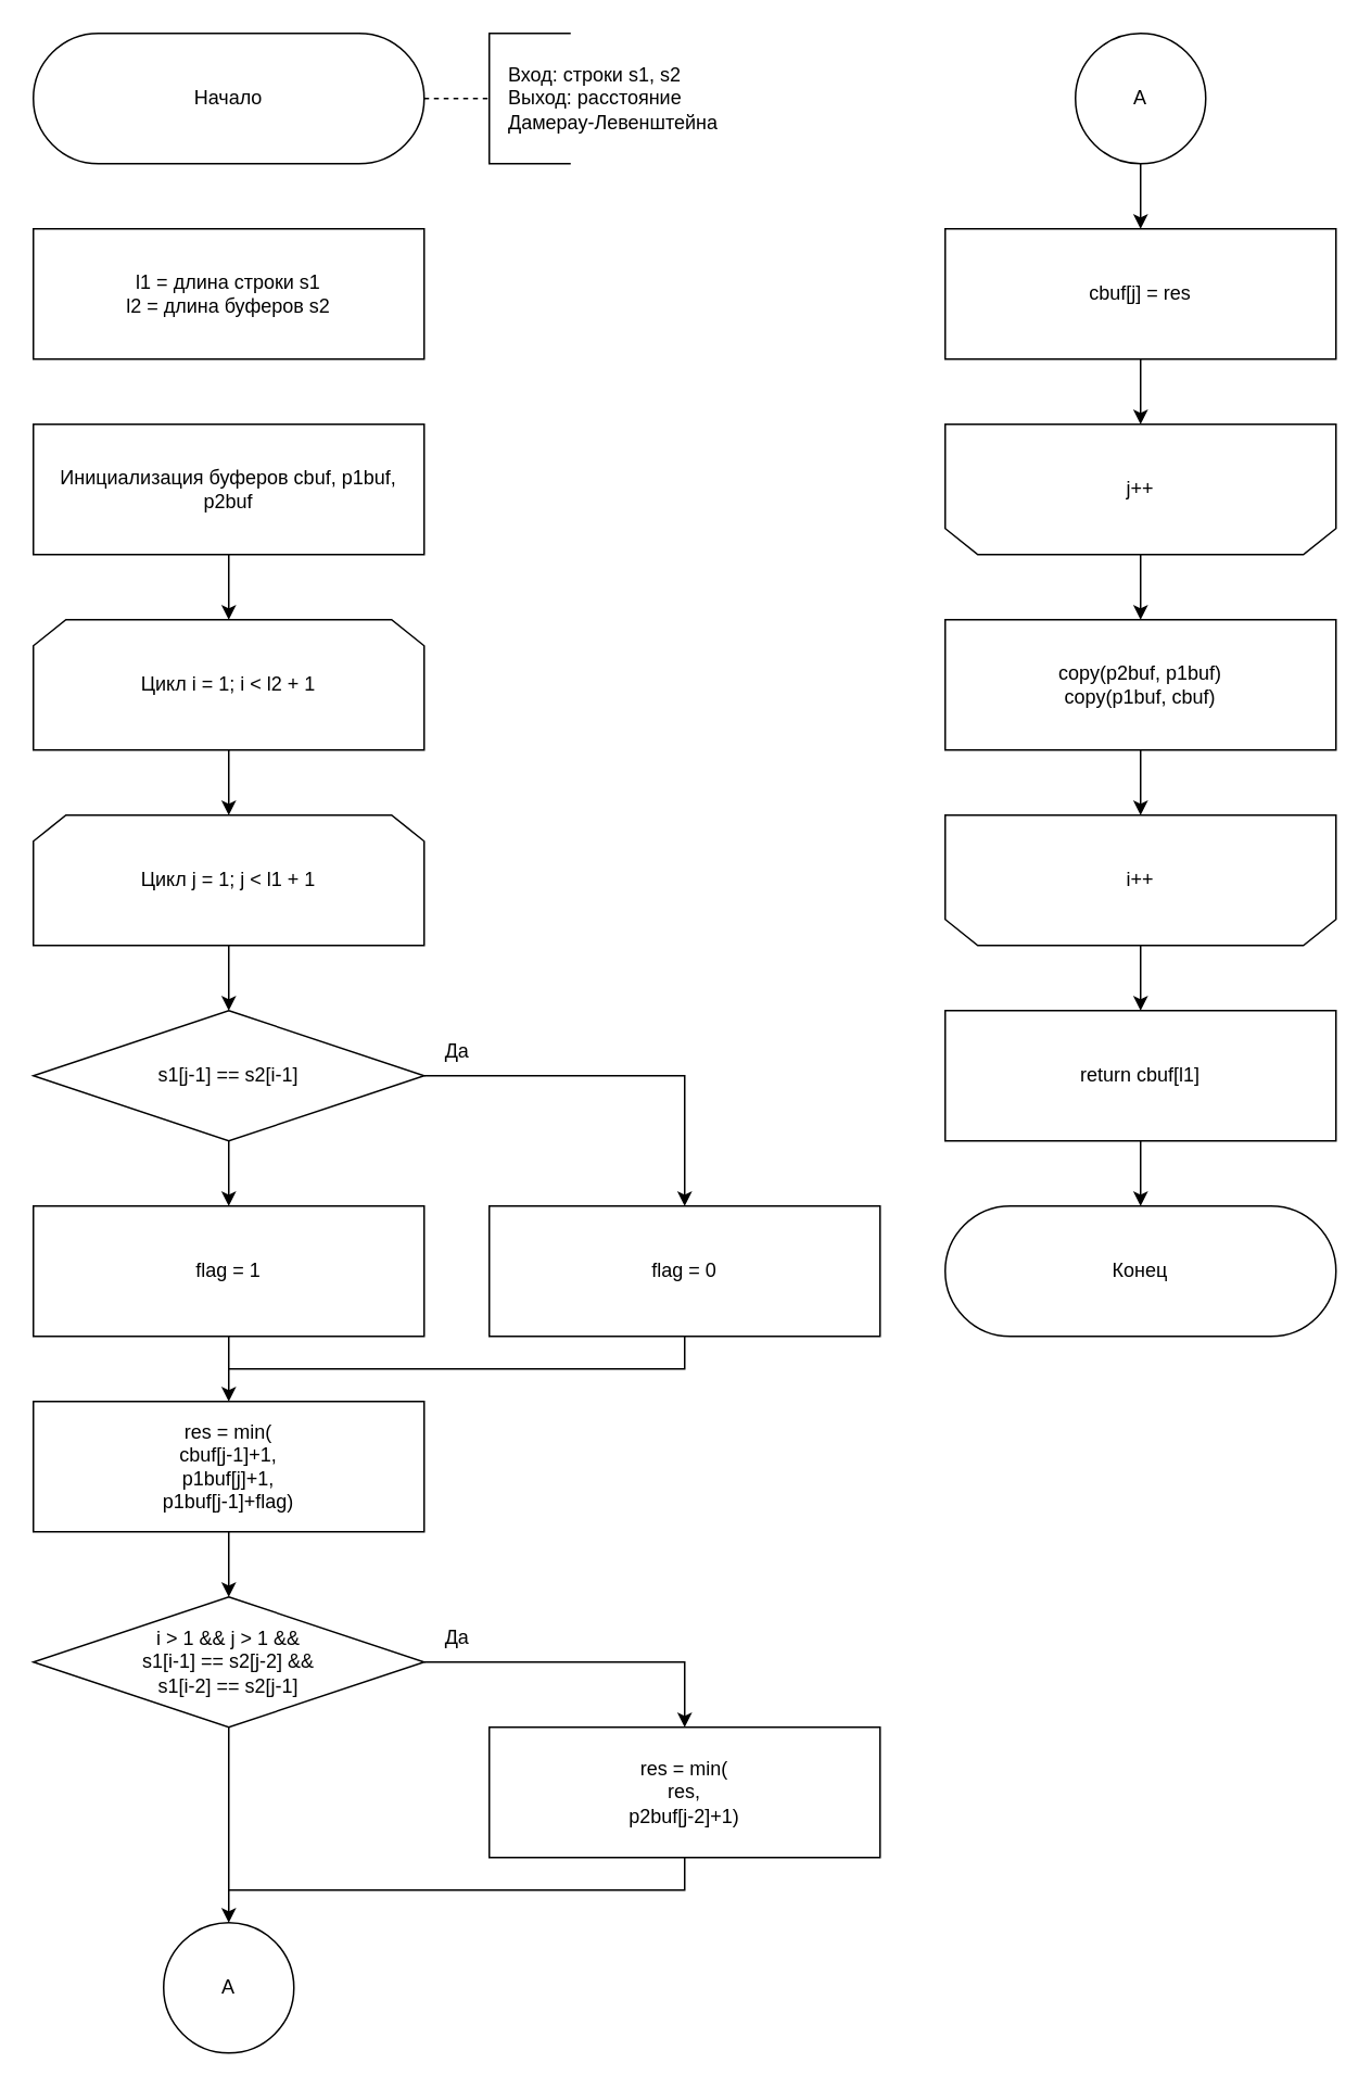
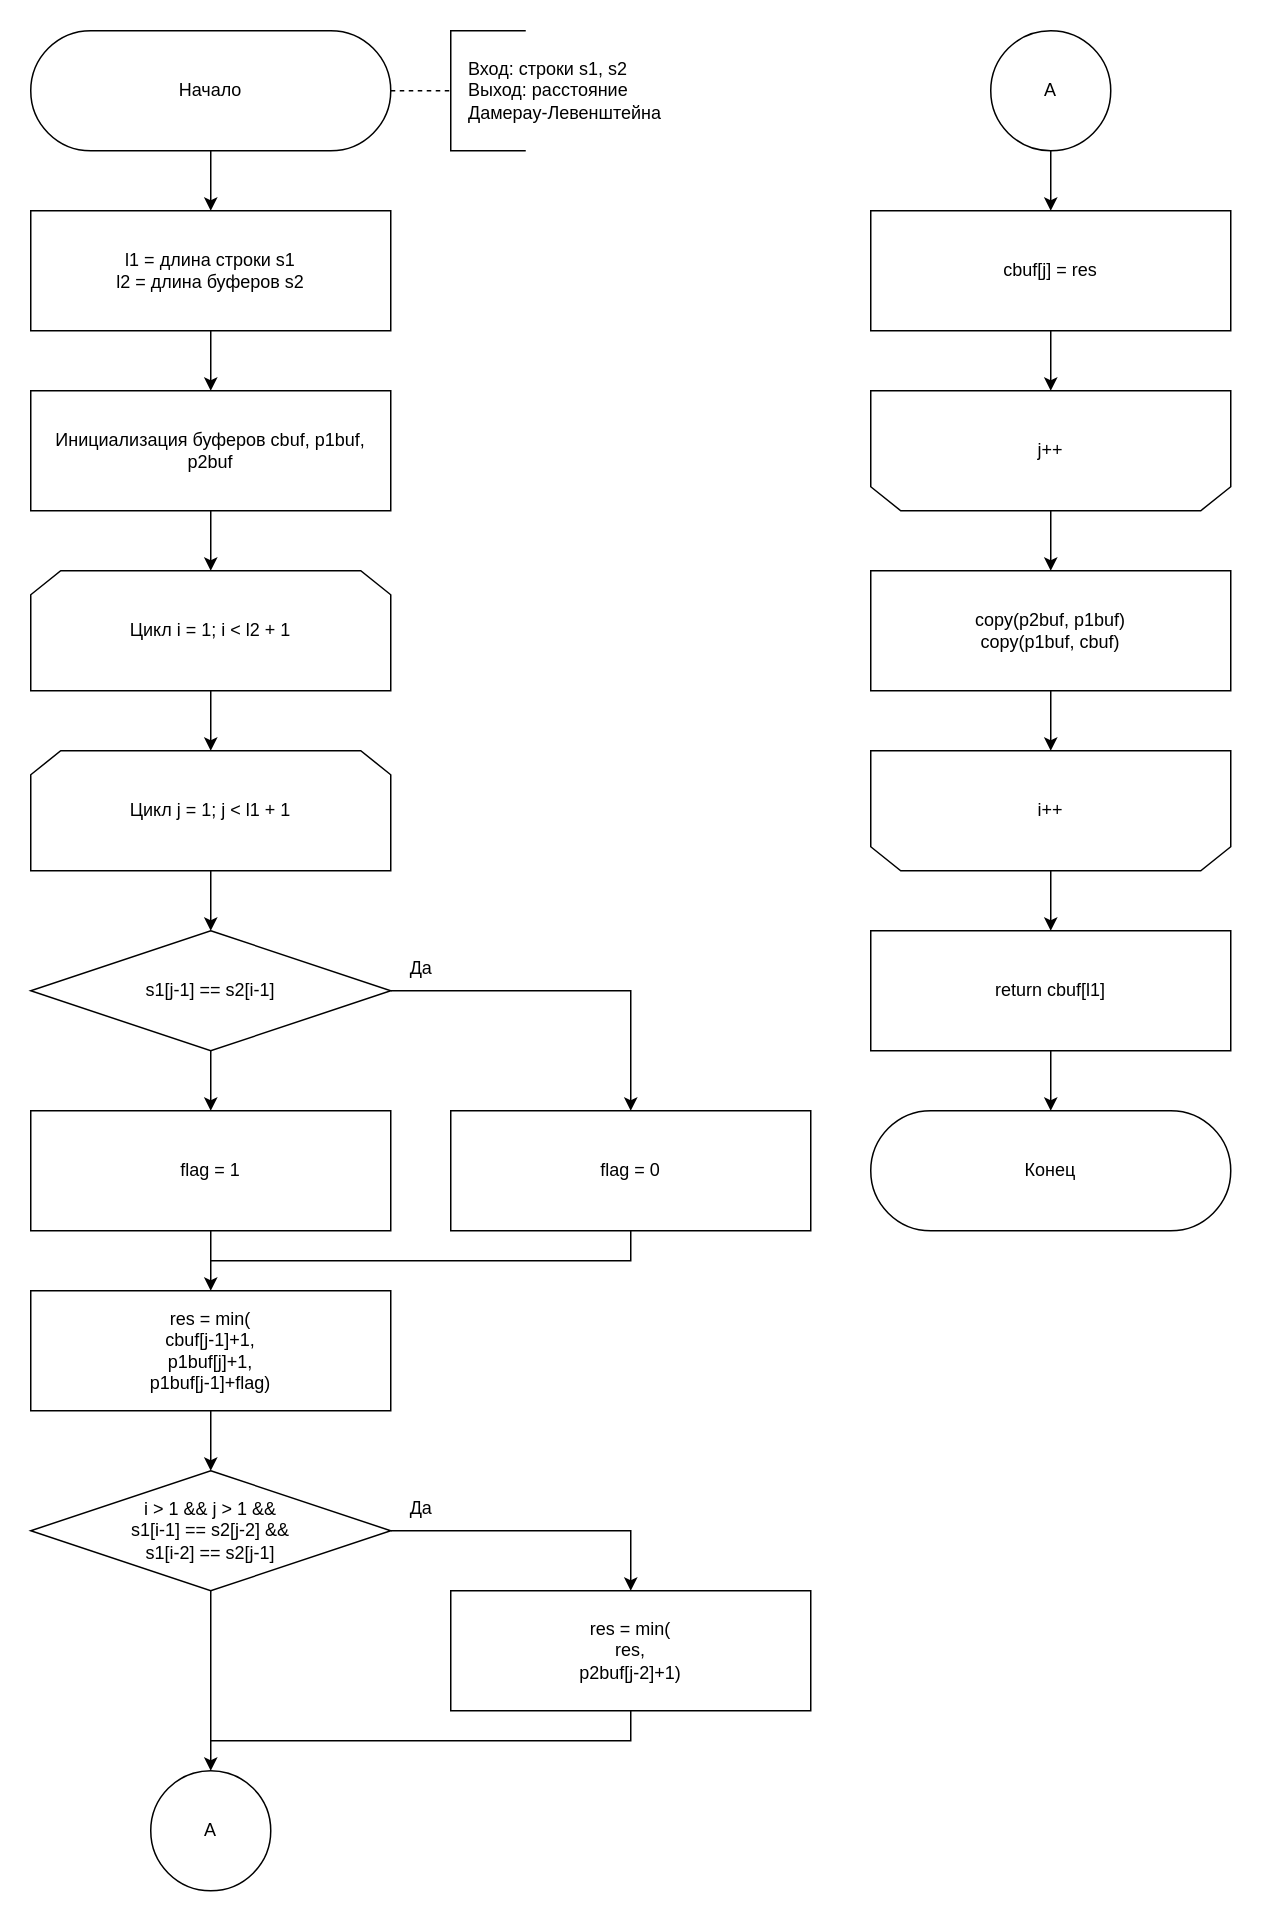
+ <mxCell id="2" style="edgeStyle=orthogonalEdgeStyle;rounded=0;orthogonalLoop=1;jettySize=auto;html=1;entryX=0.5;entryY=0;entryDx=0;entryDy=0;endArrow=classic;endFill=1;" parent="1" source="4" target="6" edge="1"><mxGeometry relative="1" as="geometry" /></mxCell>
+ <mxCell id="5" style="edgeStyle=orthogonalEdgeStyle;rounded=0;orthogonalLoop=1;jettySize=auto;html=1;exitX=0.5;exitY=1;exitDx=0;exitDy=0;entryX=0.5;entryY=0;entryDx=0;entryDy=0;endArrow=classic;endFill=1;" parent="1" source="6" target="12" edge="1"><mxGeometry relative="1" as="geometry" /></mxCell>
